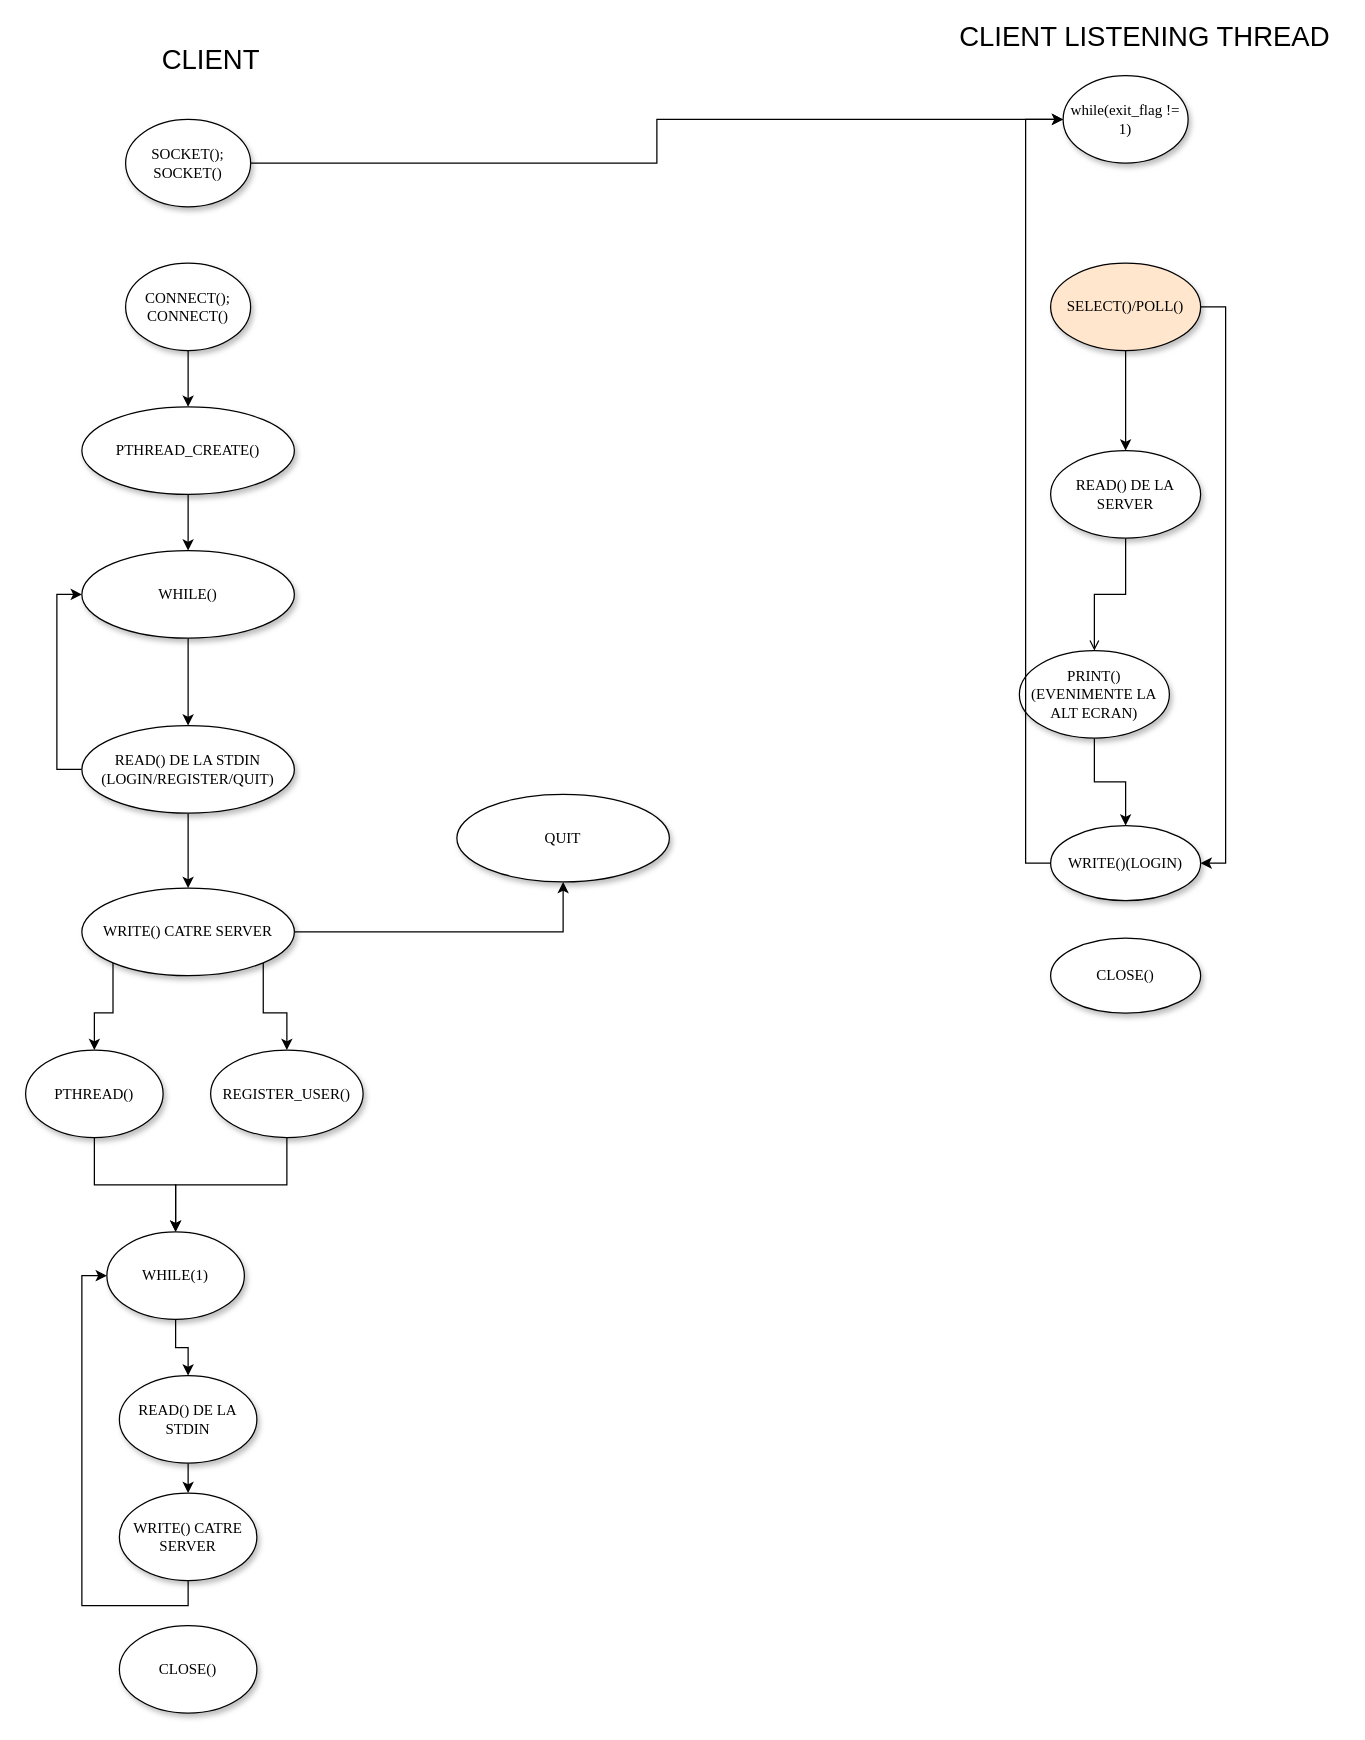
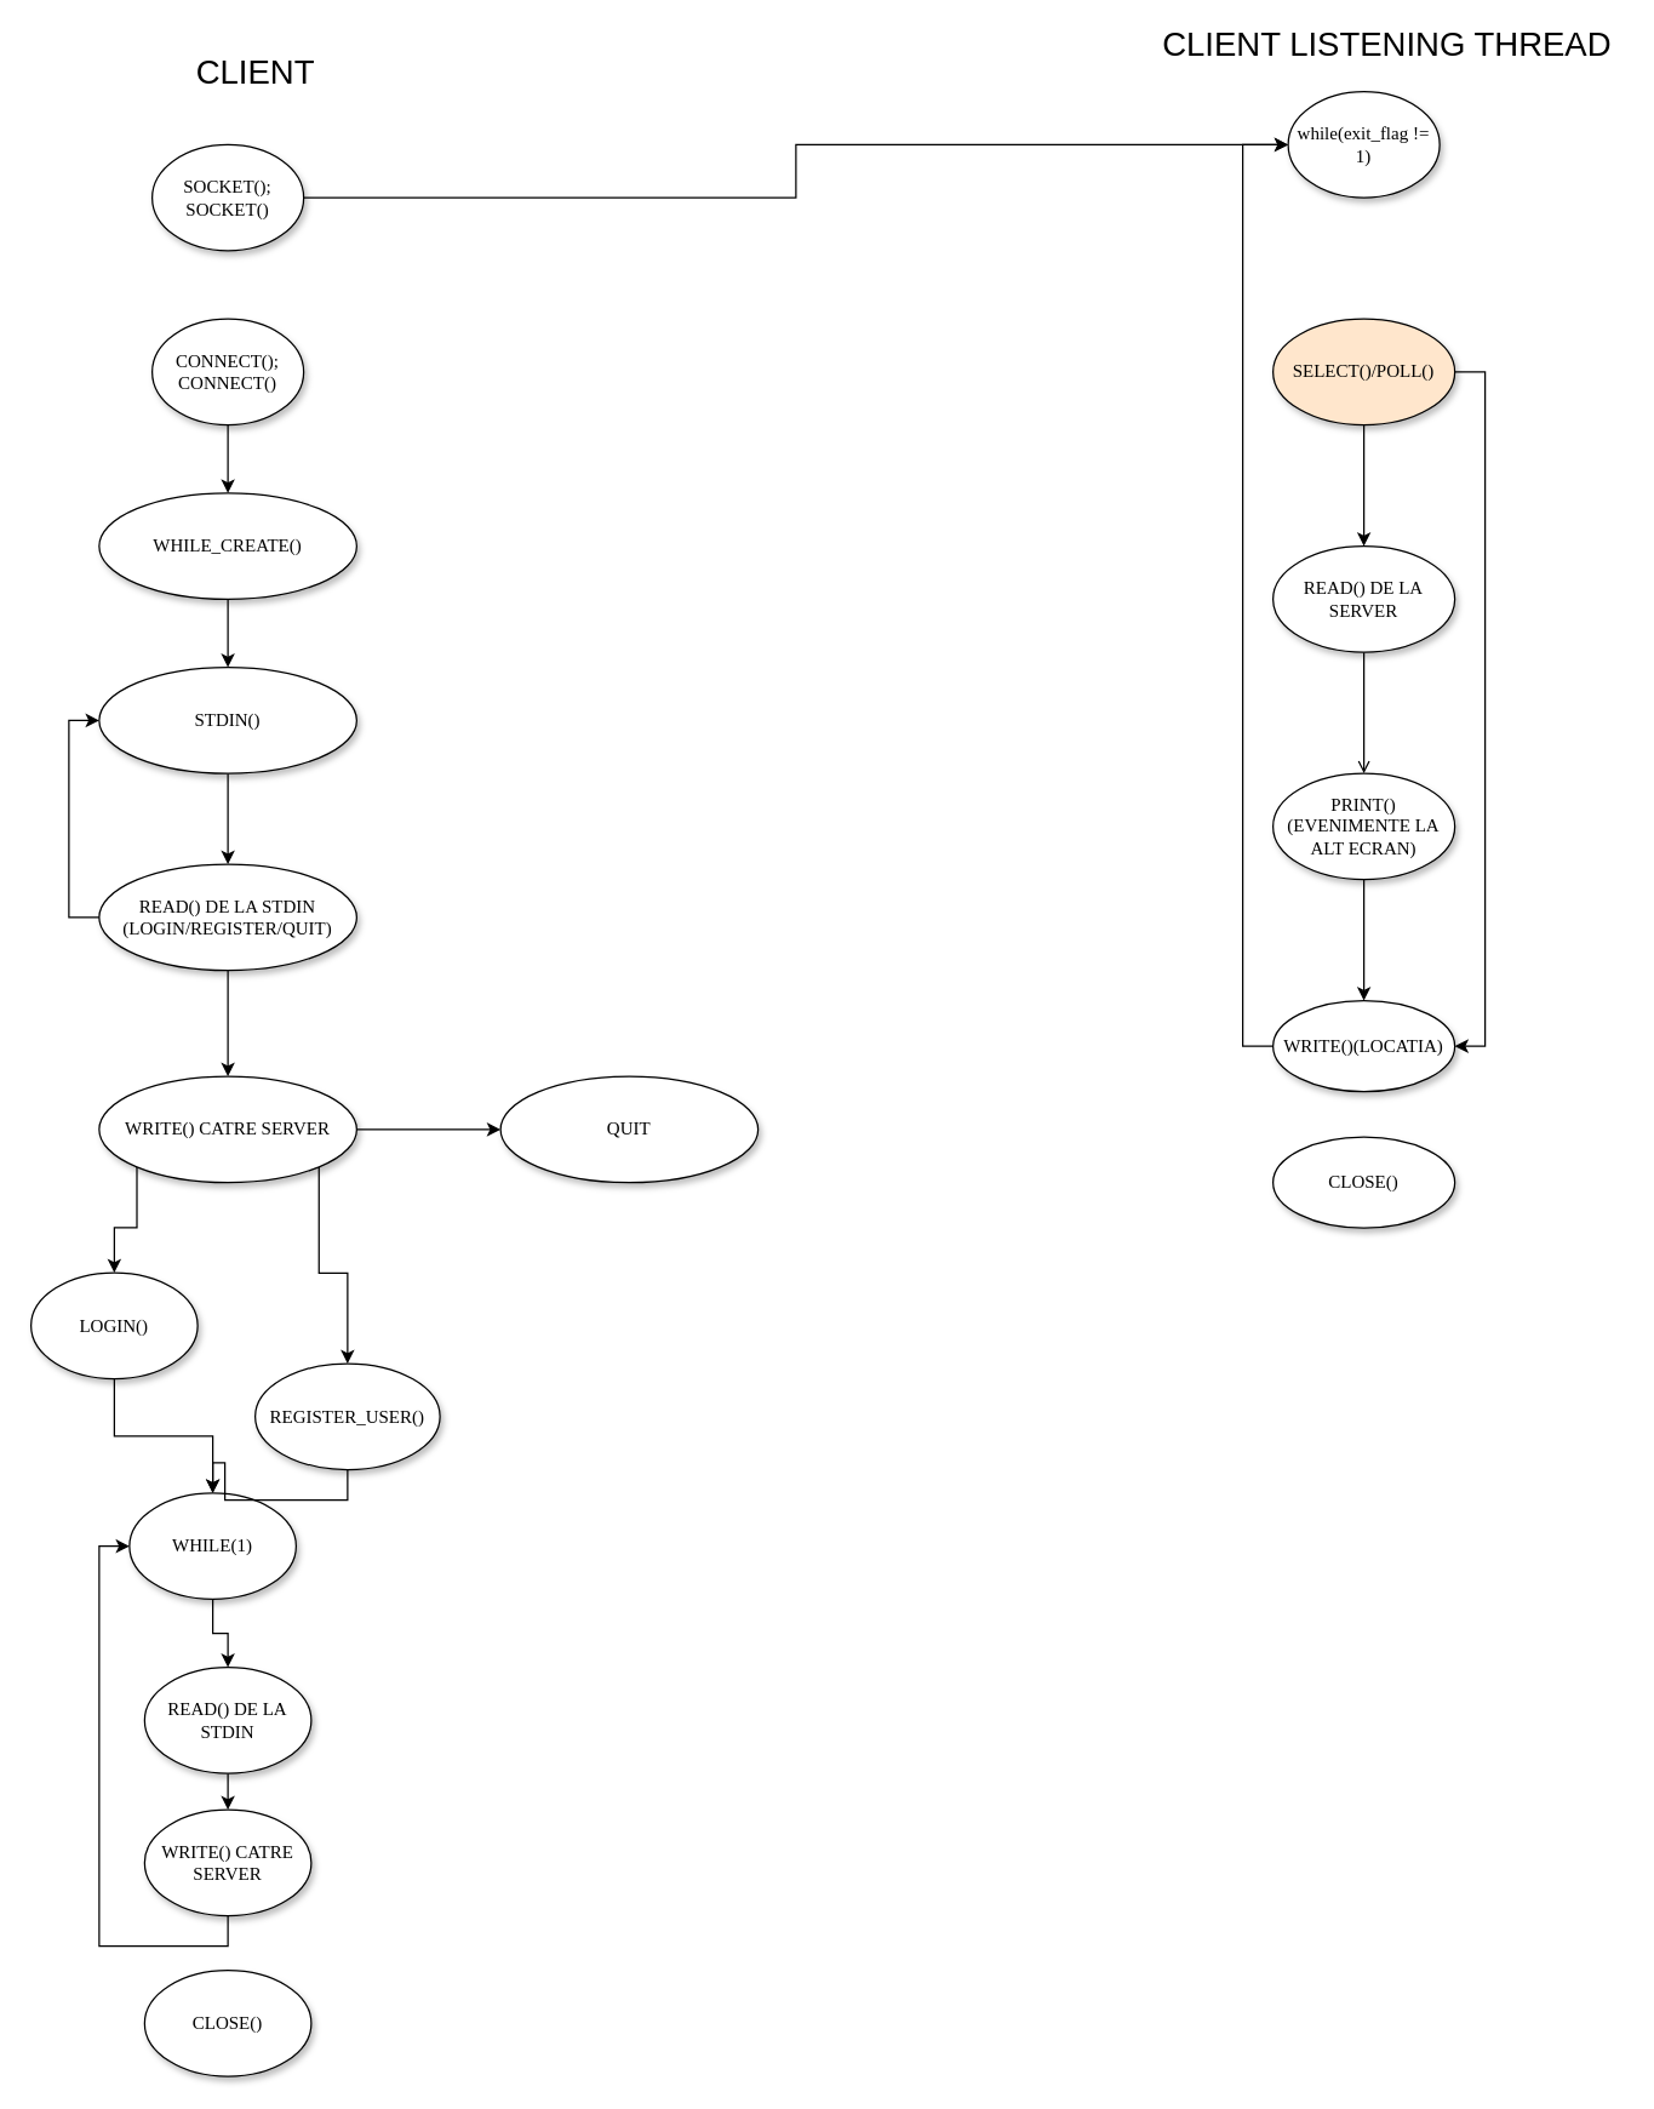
- <mxCell id="19" value="PTHREAD_CREATE()" style="ellipse;whiteSpace=wrap;html=1;rounded=0;shadow=1;comic=0;labelBackgroundColor=none;strokeWidth=1;fontFamily=Verdana;fontSize=12;align=center;" vertex="1" parent="1"><mxGeometry x="65" y="325" width="170" height="70" as="geometry" /></mxCell>
+ <mxCell id="19" value="WHILE_CREATE()" style="ellipse;whiteSpace=wrap;html=1;rounded=0;shadow=1;comic=0;labelBackgroundColor=none;strokeWidth=1;fontFamily=Verdana;fontSize=12;align=center;" vertex="1" parent="1"><mxGeometry x="65" y="325" width="170" height="70" as="geometry" /></mxCell>
- <mxCell id="21" value="WHILE()" style="ellipse;whiteSpace=wrap;html=1;rounded=0;shadow=1;comic=0;labelBackgroundColor=none;strokeWidth=1;fontFamily=Verdana;fontSize=12;align=center;" vertex="1" parent="1"><mxGeometry x="65" y="440" width="170" height="70" as="geometry" /></mxCell>
+ <mxCell id="21" value="STDIN()" style="ellipse;whiteSpace=wrap;html=1;rounded=0;shadow=1;comic=0;labelBackgroundColor=none;strokeWidth=1;fontFamily=Verdana;fontSize=12;align=center;" vertex="1" parent="1"><mxGeometry x="65" y="440" width="170" height="70" as="geometry" /></mxCell>
- <mxCell id="9" value="PRINT()(EVENIMENTE LA ALT ECRAN)" style="ellipse;whiteSpace=wrap;html=1;rounded=0;shadow=1;comic=0;labelBackgroundColor=none;strokeWidth=1;fontFamily=Verdana;fontSize=12;align=center;" vertex="1" parent="1"><mxGeometry x="815" y="520" width="120" height="70" as="geometry" /></mxCell>
+ <mxCell id="9" value="PRINT()(EVENIMENTE LA ALT ECRAN)" style="ellipse;whiteSpace=wrap;html=1;rounded=0;shadow=1;comic=0;labelBackgroundColor=none;strokeWidth=1;fontFamily=Verdana;fontSize=12;align=center;" vertex="1" parent="1"><mxGeometry x="840" y="510" width="120" height="70" as="geometry" /></mxCell>
- <mxCell id="24" value="READ() DE LA STDIN (LOGIN/REGISTER/QUIT)" style="ellipse;whiteSpace=wrap;html=1;rounded=0;shadow=1;comic=0;labelBackgroundColor=none;strokeWidth=1;fontFamily=Verdana;fontSize=12;align=center;" vertex="1" parent="1"><mxGeometry x="65" y="580" width="170" height="70" as="geometry" /></mxCell>
+ <mxCell id="24" value="READ() DE LA STDIN (LOGIN/REGISTER/QUIT)" style="ellipse;whiteSpace=wrap;html=1;rounded=0;shadow=1;comic=0;labelBackgroundColor=none;strokeWidth=1;fontFamily=Verdana;fontSize=12;align=center;" vertex="1" parent="1"><mxGeometry x="65" y="570" width="170" height="70" as="geometry" /></mxCell>
- <mxCell id="29" value="QUIT" style="ellipse;whiteSpace=wrap;html=1;rounded=0;shadow=1;comic=0;labelBackgroundColor=none;strokeWidth=1;fontFamily=Verdana;fontSize=12;align=center;" vertex="1" parent="1"><mxGeometry x="365" y="635" width="170" height="70" as="geometry" /></mxCell>
+ <mxCell id="29" value="QUIT" style="ellipse;whiteSpace=wrap;html=1;rounded=0;shadow=1;comic=0;labelBackgroundColor=none;strokeWidth=1;fontFamily=Verdana;fontSize=12;align=center;" vertex="1" parent="1"><mxGeometry x="330" y="710" width="170" height="70" as="geometry" /></mxCell>
- <mxCell id="11" value="WRITE()(LOGIN)" style="ellipse;whiteSpace=wrap;html=1;rounded=0;shadow=1;comic=0;labelBackgroundColor=none;strokeWidth=1;fontFamily=Verdana;fontSize=12;align=center;" vertex="1" parent="1"><mxGeometry x="840" y="660" width="120" height="60" as="geometry" /></mxCell>
+ <mxCell id="11" value="WRITE()(LOCATIA)" style="ellipse;whiteSpace=wrap;html=1;rounded=0;shadow=1;comic=0;labelBackgroundColor=none;strokeWidth=1;fontFamily=Verdana;fontSize=12;align=center;" vertex="1" parent="1"><mxGeometry x="840" y="660" width="120" height="60" as="geometry" /></mxCell>
- <mxCell id="32" value="PTHREAD()" style="ellipse;whiteSpace=wrap;html=1;rounded=0;shadow=1;comic=0;labelBackgroundColor=none;strokeWidth=1;fontFamily=Verdana;fontSize=12;align=center;" vertex="1" parent="1"><mxGeometry x="20" y="839.5" width="110" height="70" as="geometry" /></mxCell>
+ <mxCell id="32" value="LOGIN()" style="ellipse;whiteSpace=wrap;html=1;rounded=0;shadow=1;comic=0;labelBackgroundColor=none;strokeWidth=1;fontFamily=Verdana;fontSize=12;align=center;" vertex="1" parent="1"><mxGeometry x="20" y="839.5" width="110" height="70" as="geometry" /></mxCell>
- <mxCell id="40" value="REGISTER_USER()" style="ellipse;whiteSpace=wrap;html=1;rounded=0;shadow=1;comic=0;labelBackgroundColor=none;strokeWidth=1;fontFamily=Verdana;fontSize=12;align=center;" vertex="1" parent="1"><mxGeometry x="168" y="839.5" width="122" height="70" as="geometry" /></mxCell>
+ <mxCell id="40" value="REGISTER_USER()" style="ellipse;whiteSpace=wrap;html=1;rounded=0;shadow=1;comic=0;labelBackgroundColor=none;strokeWidth=1;fontFamily=Verdana;fontSize=12;align=center;" vertex="1" parent="1"><mxGeometry x="168" y="899.5" width="122" height="70" as="geometry" /></mxCell>
